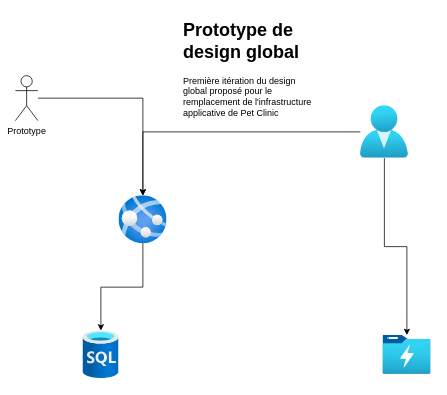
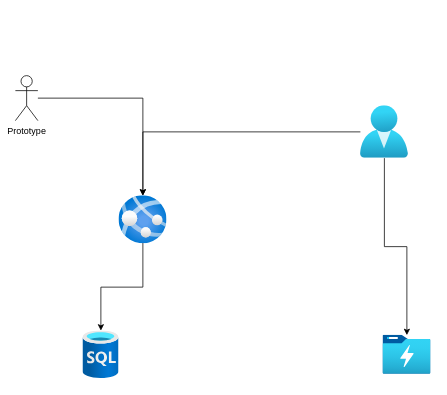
- <mxCell id="11" value="&lt;h1&gt;Prototype de design global&lt;br&gt;&lt;/h1&gt;&lt;p&gt;Première itération du design global proposé pour le remplacement de l'infrastructure applicative de Pet Clinic&lt;br&gt;&lt;/p&gt;" style="text;html=1;strokeColor=none;fillColor=none;spacing=5;spacingTop=-20;whiteSpace=wrap;overflow=hidden;rounded=0;" vertex="1" parent="1"><mxGeometry x="239" y="20" width="191" height="140" as="geometry" /></mxCell>
